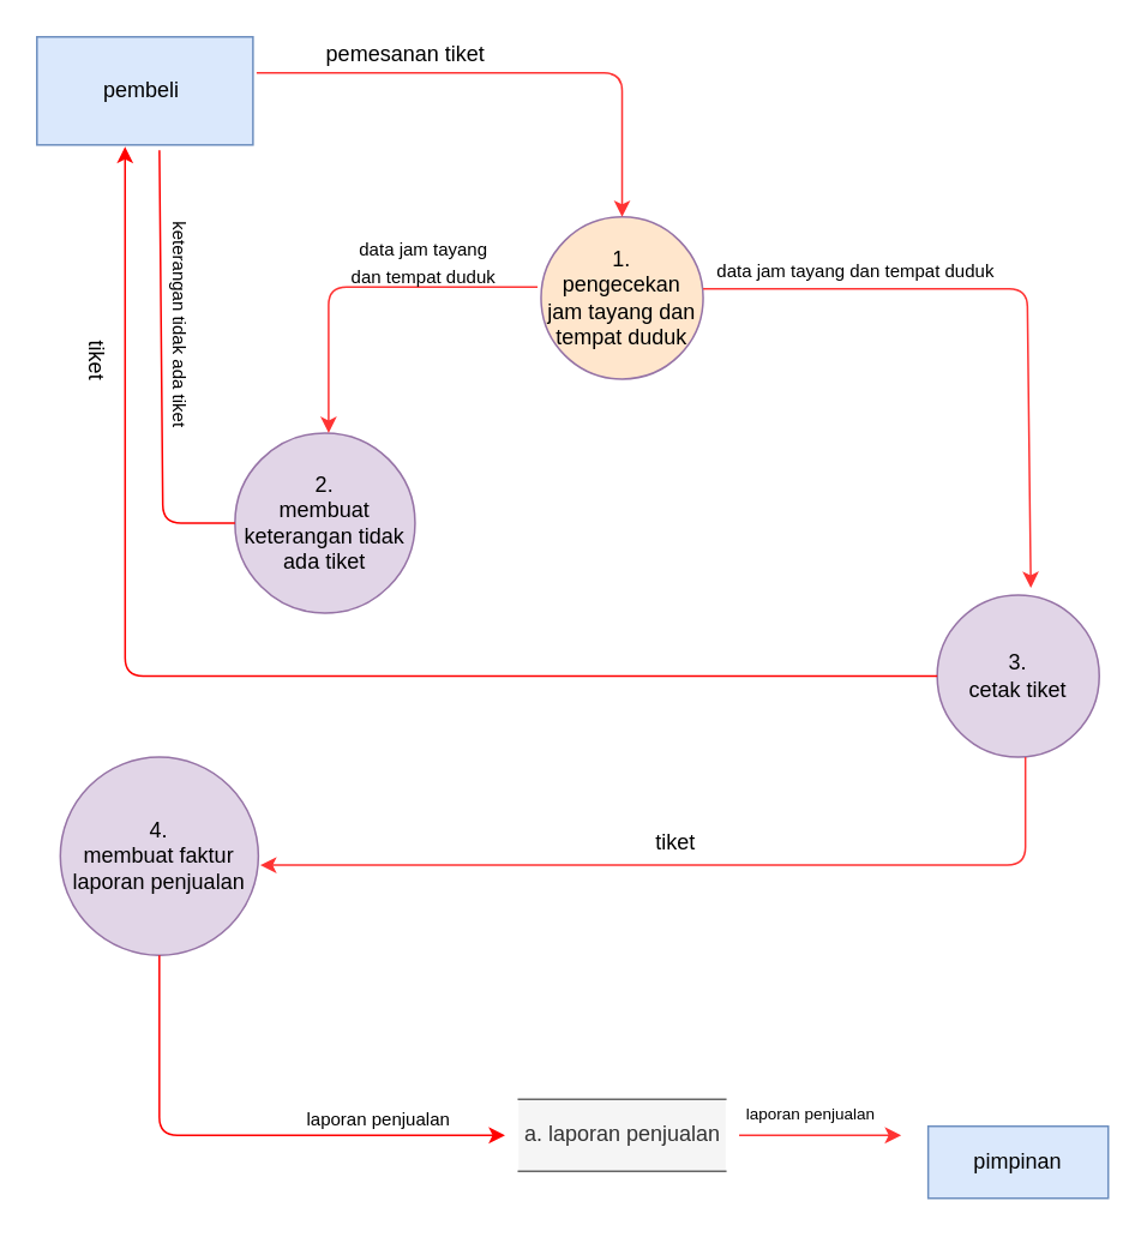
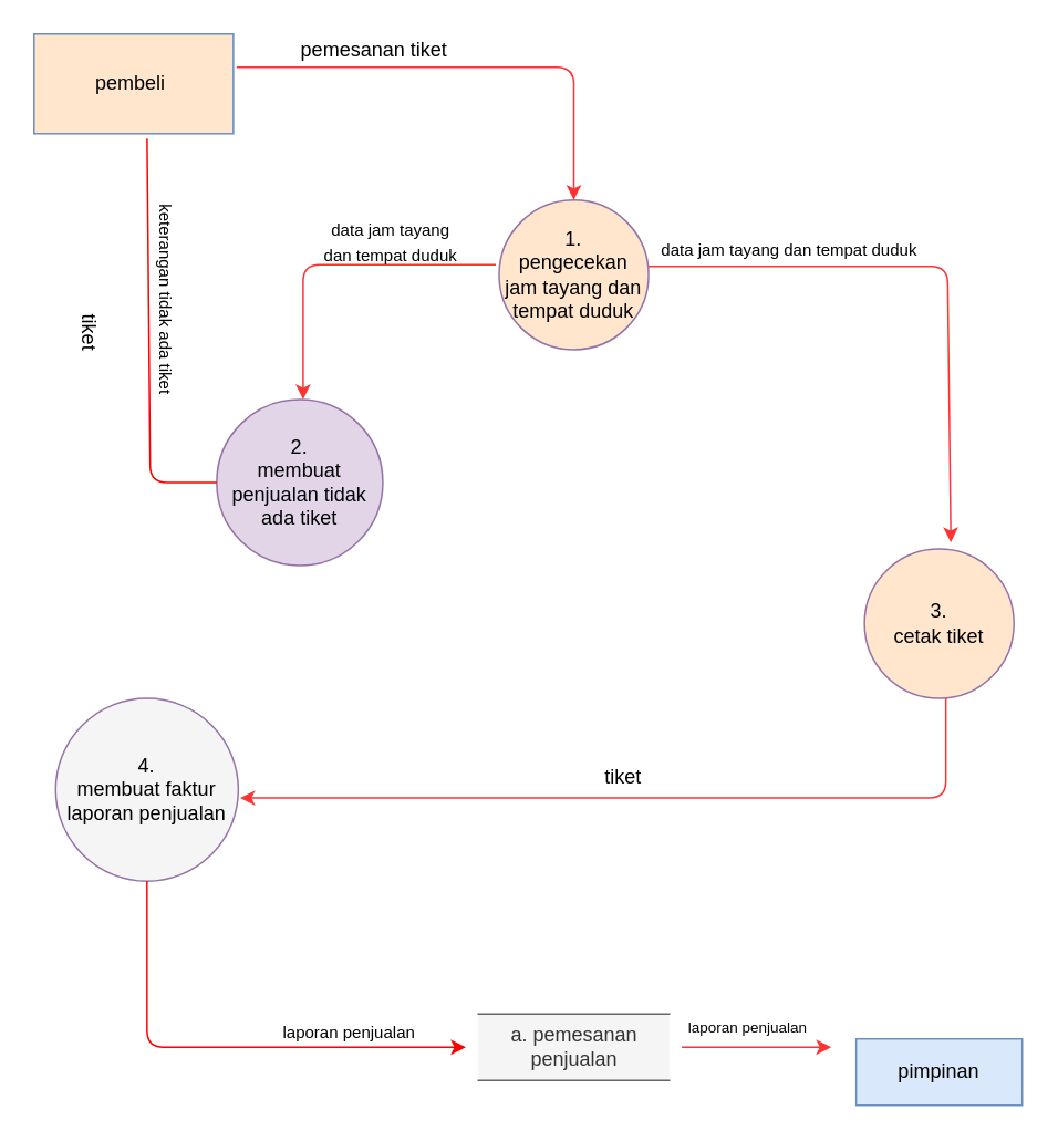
- <mxCell id="2" value="pembeli&amp;nbsp;" style="rounded=0;whiteSpace=wrap;html=1;fillColor=#dae8fc;strokeColor=#6c8ebf;" vertex="1" parent="1"><mxGeometry x="20" y="20" width="120" height="60" as="geometry" /></mxCell>
+ <mxCell id="2" value="pembeli&amp;nbsp;" style="rounded=0;whiteSpace=wrap;html=1;fillColor=#ffe6cc;strokeColor=#6c8ebf;" vertex="1" parent="1"><mxGeometry x="20" y="20" width="120" height="60" as="geometry" /></mxCell>
- <mxCell id="5" value="2.&lt;br&gt;membuat keterangan tidak ada tiket" style="ellipse;whiteSpace=wrap;html=1;aspect=fixed;fillColor=#e1d5e7;strokeColor=#9673a6;" vertex="1" parent="1"><mxGeometry x="130" y="240" width="100" height="100" as="geometry" /></mxCell>
+ <mxCell id="5" value="2.&lt;br&gt;membuat penjualan tidak ada tiket" style="ellipse;whiteSpace=wrap;html=1;aspect=fixed;fillColor=#e1d5e7;strokeColor=#9673a6;" vertex="1" parent="1"><mxGeometry x="130" y="240" width="100" height="100" as="geometry" /></mxCell>
- <mxCell id="13" value="" style="endArrow=classic;html=1;exitX=0;exitY=0.5;exitDx=0;exitDy=0;entryX=0.408;entryY=1.017;entryDx=0;entryDy=0;entryPerimeter=0;strokeColor=#FF0000;" edge="1" parent="1" source="4" target="2"><mxGeometry width="50" height="50" relative="1" as="geometry"><mxPoint x="440" y="390" as="sourcePoint" /><mxPoint x="50" y="300" as="targetPoint" /><Array as="points"><mxPoint x="69" y="375" /></Array></mxGeometry></mxCell>
- <mxCell id="4" value="3.&lt;br&gt;cetak tiket" style="ellipse;whiteSpace=wrap;html=1;aspect=fixed;fillColor=#e1d5e7;strokeColor=#9673a6;" vertex="1" parent="1"><mxGeometry x="520" y="330" width="90" height="90" as="geometry" /></mxCell>
+ <mxCell id="4" value="3.&lt;br&gt;cetak tiket" style="ellipse;whiteSpace=wrap;html=1;aspect=fixed;fillColor=#ffe6cc;strokeColor=#9673a6;" vertex="1" parent="1"><mxGeometry x="520" y="330" width="90" height="90" as="geometry" /></mxCell>
- <mxCell id="6" value="4.&lt;br&gt;membuat faktur laporan penjualan" style="ellipse;whiteSpace=wrap;html=1;aspect=fixed;fillColor=#e1d5e7;strokeColor=#9673a6;" vertex="1" parent="1"><mxGeometry x="33" y="420" width="110" height="110" as="geometry" /></mxCell>
+ <mxCell id="6" value="4.&lt;br&gt;membuat faktur laporan penjualan" style="ellipse;whiteSpace=wrap;html=1;aspect=fixed;fillColor=#f5f5f5;strokeColor=#9673a6;" vertex="1" parent="1"><mxGeometry x="33" y="420" width="110" height="110" as="geometry" /></mxCell>
- <mxCell id="7" value="a. laporan penjualan" style="shape=partialRectangle;whiteSpace=wrap;html=1;left=0;right=0;fillColor=#f5f5f5;strokeColor=#666666;fontColor=#333333;" vertex="1" parent="1"><mxGeometry x="287.5" y="610" width="115" height="40" as="geometry" /></mxCell>
+ <mxCell id="7" value="a. pemesanan penjualan" style="shape=partialRectangle;whiteSpace=wrap;html=1;left=0;right=0;fillColor=#f5f5f5;strokeColor=#666666;fontColor=#333333;" vertex="1" parent="1"><mxGeometry x="287.5" y="610" width="115" height="40" as="geometry" /></mxCell>
